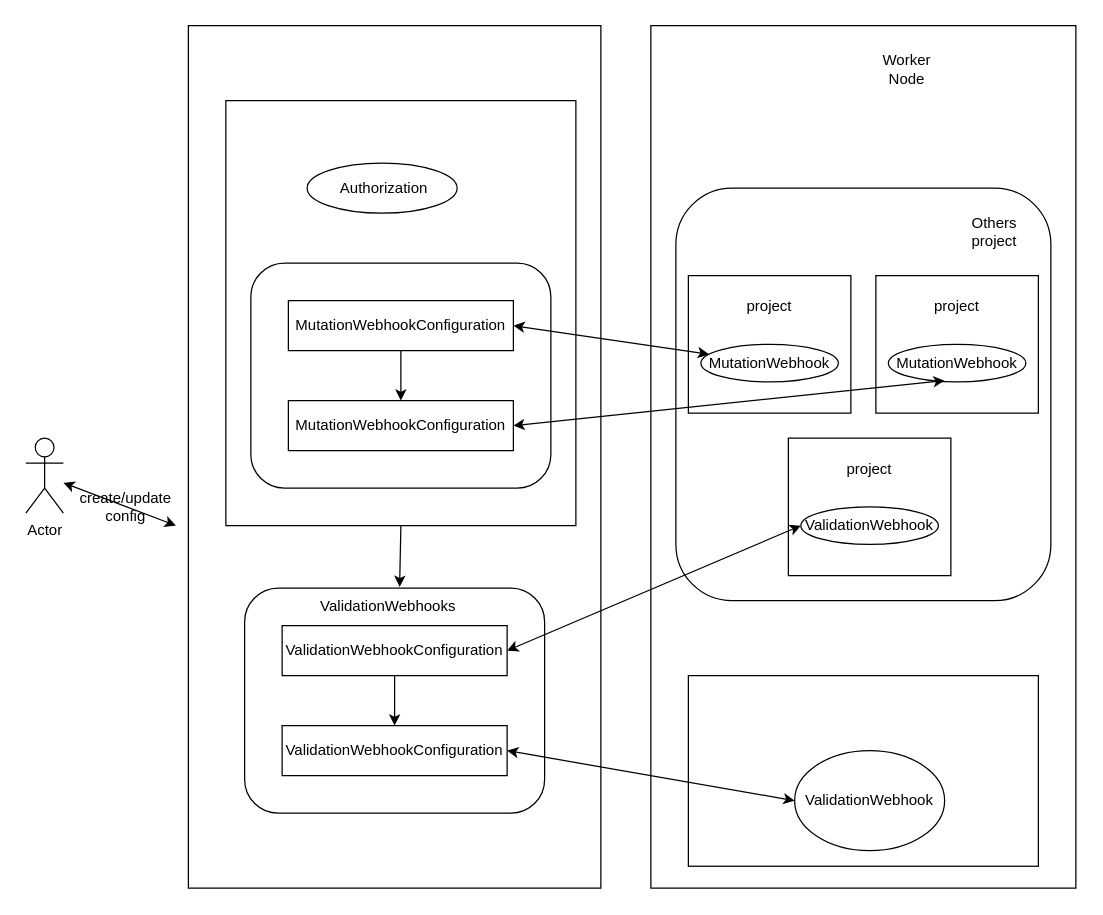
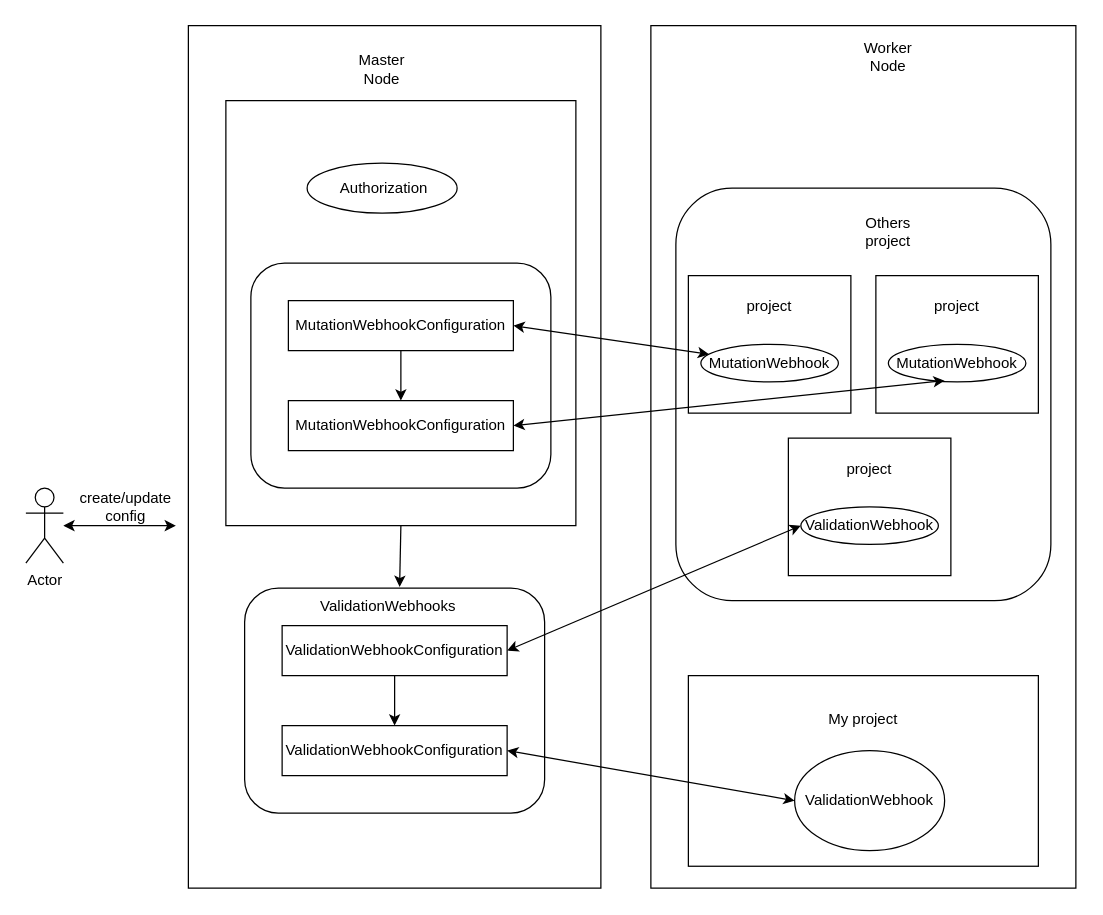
+ <mxCell id="6" value="Master Node" style="text;html=1;strokeColor=none;fillColor=none;align=center;verticalAlign=middle;whiteSpace=wrap;rounded=0;" vertex="1" parent="1"><mxGeometry x="275" y="40" width="60" height="30" as="geometry" /></mxCell>
- <mxCell id="9" value="Worker Node" style="text;html=1;strokeColor=none;fillColor=none;align=center;verticalAlign=middle;whiteSpace=wrap;rounded=0;" vertex="1" parent="1"><mxGeometry x="695" y="40" width="60" height="30" as="geometry" /></mxCell>
+ <mxCell id="9" value="Worker Node" style="text;html=1;strokeColor=none;fillColor=none;align=center;verticalAlign=middle;whiteSpace=wrap;rounded=0;" vertex="1" parent="1"><mxGeometry x="680" y="30" width="60" height="30" as="geometry" /></mxCell>
- <mxCell id="20" value="Others project" style="text;html=1;strokeColor=none;fillColor=none;align=center;verticalAlign=middle;whiteSpace=wrap;rounded=0;" vertex="1" parent="1"><mxGeometry x="765" y="170" width="60" height="30" as="geometry" /></mxCell>
+ <mxCell id="20" value="Others project" style="text;html=1;strokeColor=none;fillColor=none;align=center;verticalAlign=middle;whiteSpace=wrap;rounded=0;" vertex="1" parent="1"><mxGeometry x="680" y="170" width="60" height="30" as="geometry" /></mxCell>
- <mxCell id="2" value="Actor" style="shape=umlActor;verticalLabelPosition=bottom;verticalAlign=top;html=1;outlineConnect=0;" vertex="1" parent="1"><mxGeometry x="20" y="350" width="30" height="60" as="geometry" /></mxCell>
+ <mxCell id="2" value="Actor" style="shape=umlActor;verticalLabelPosition=bottom;verticalAlign=top;html=1;outlineConnect=0;" vertex="1" parent="1"><mxGeometry y="390" width="30" height="60" as="geometry" x="20" /></mxCell>
+ <mxCell id="30" value="My project" style="text;html=1;strokeColor=none;fillColor=none;align=center;verticalAlign=middle;whiteSpace=wrap;rounded=0;" vertex="1" parent="1"><mxGeometry x="660" y="560" width="60" height="30" as="geometry" /></mxCell>
